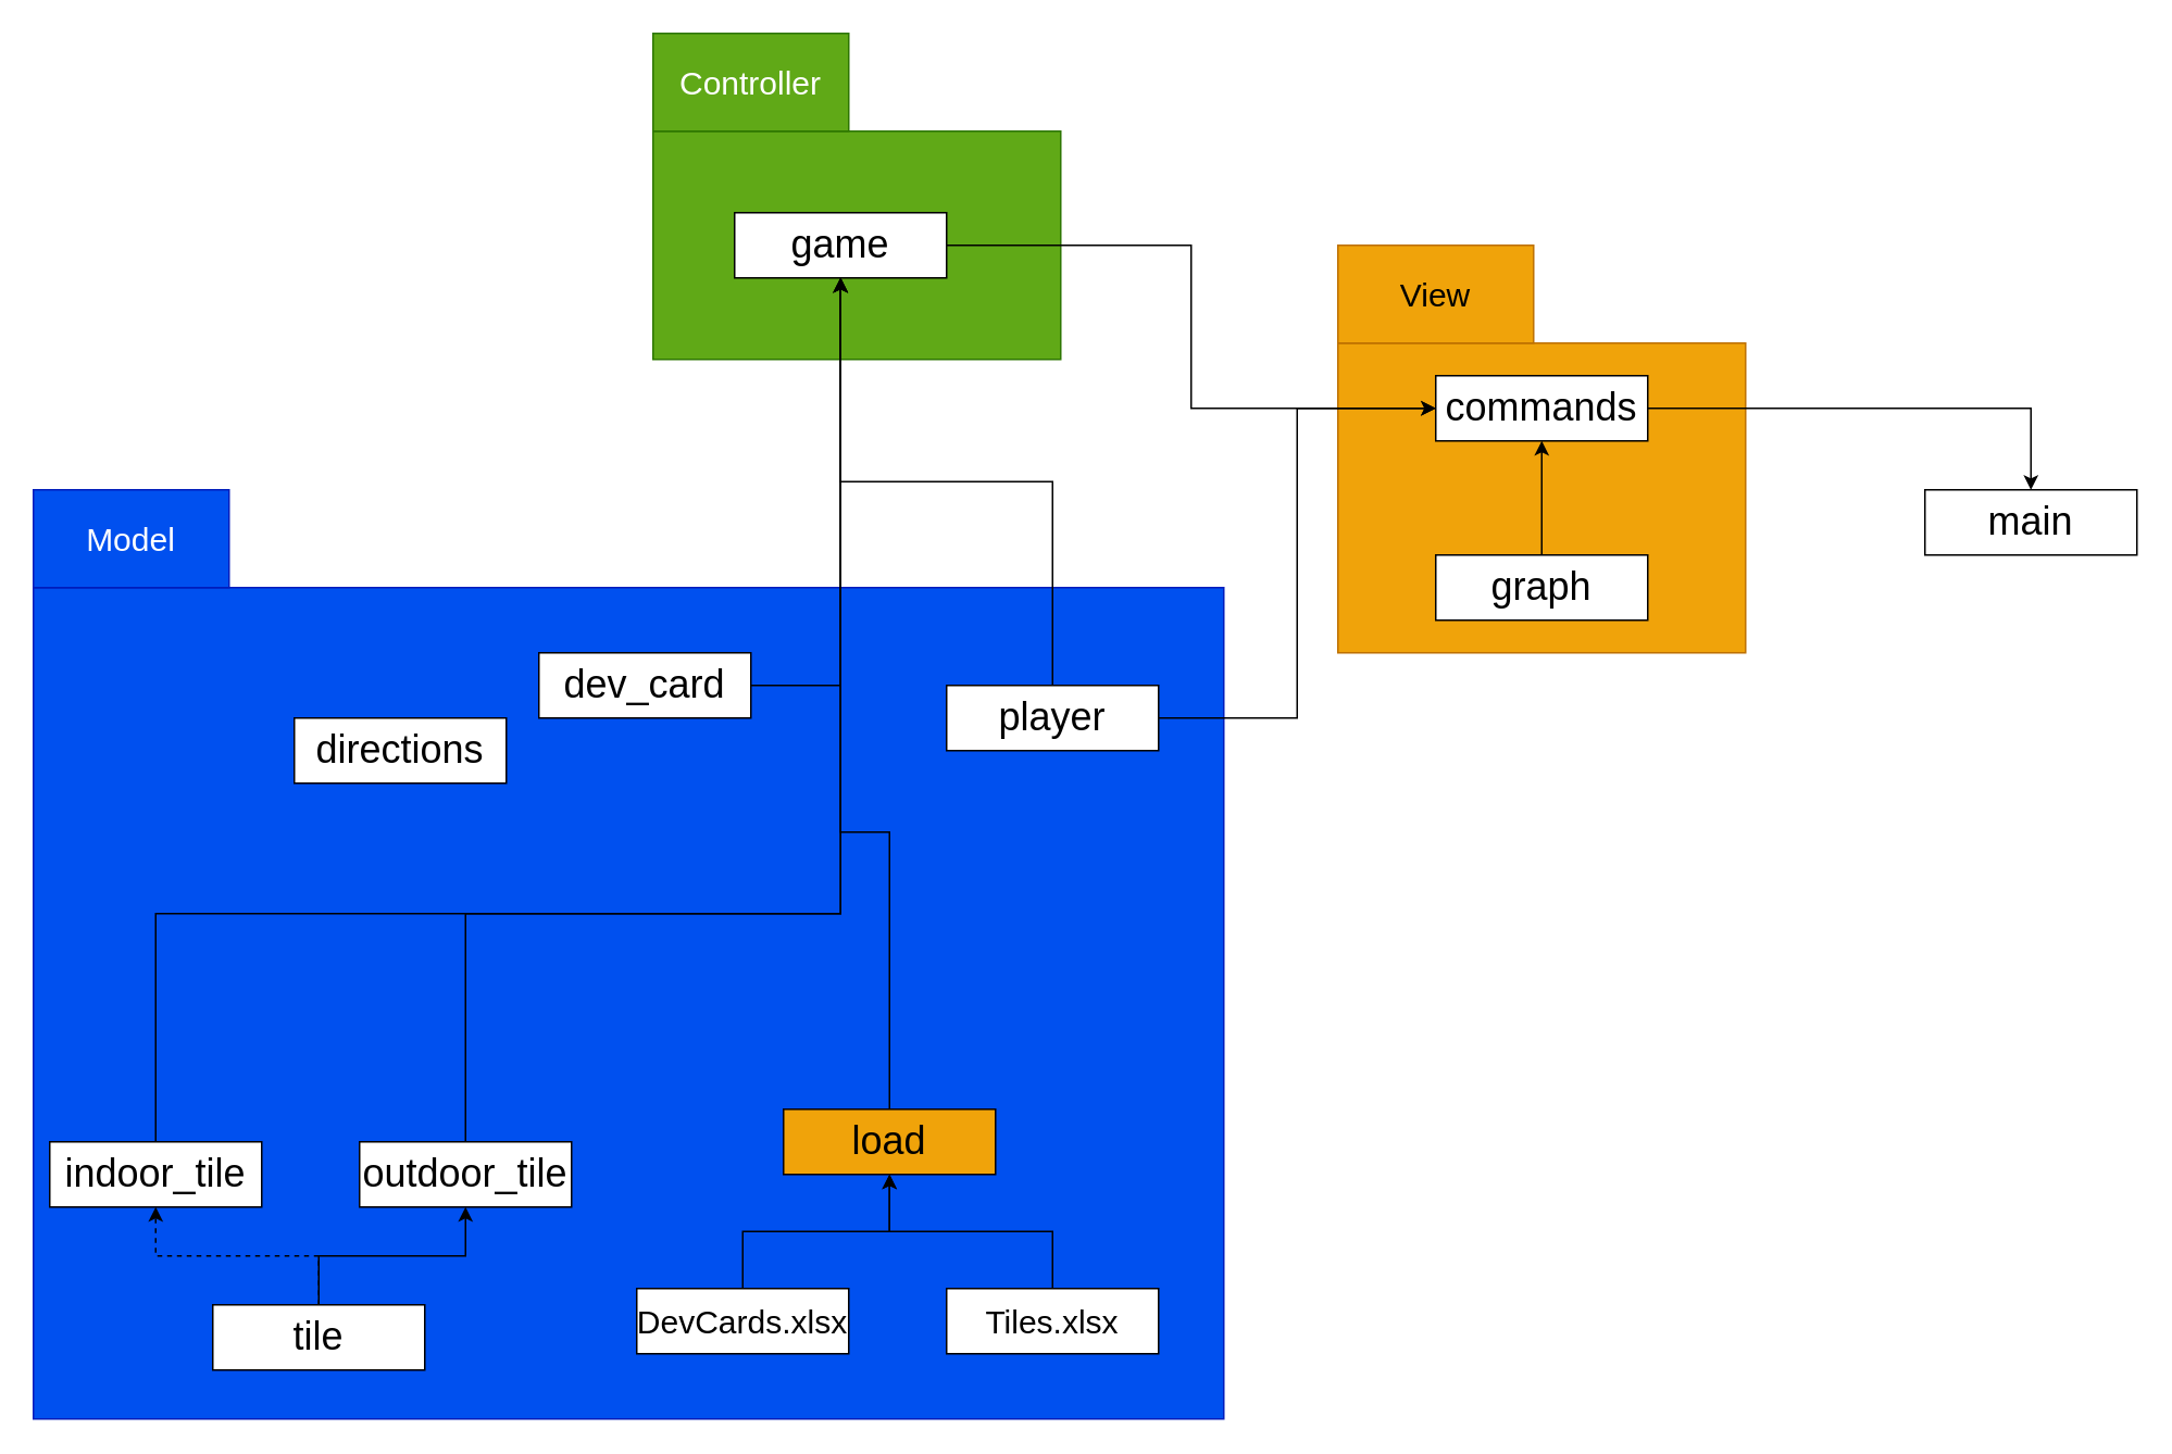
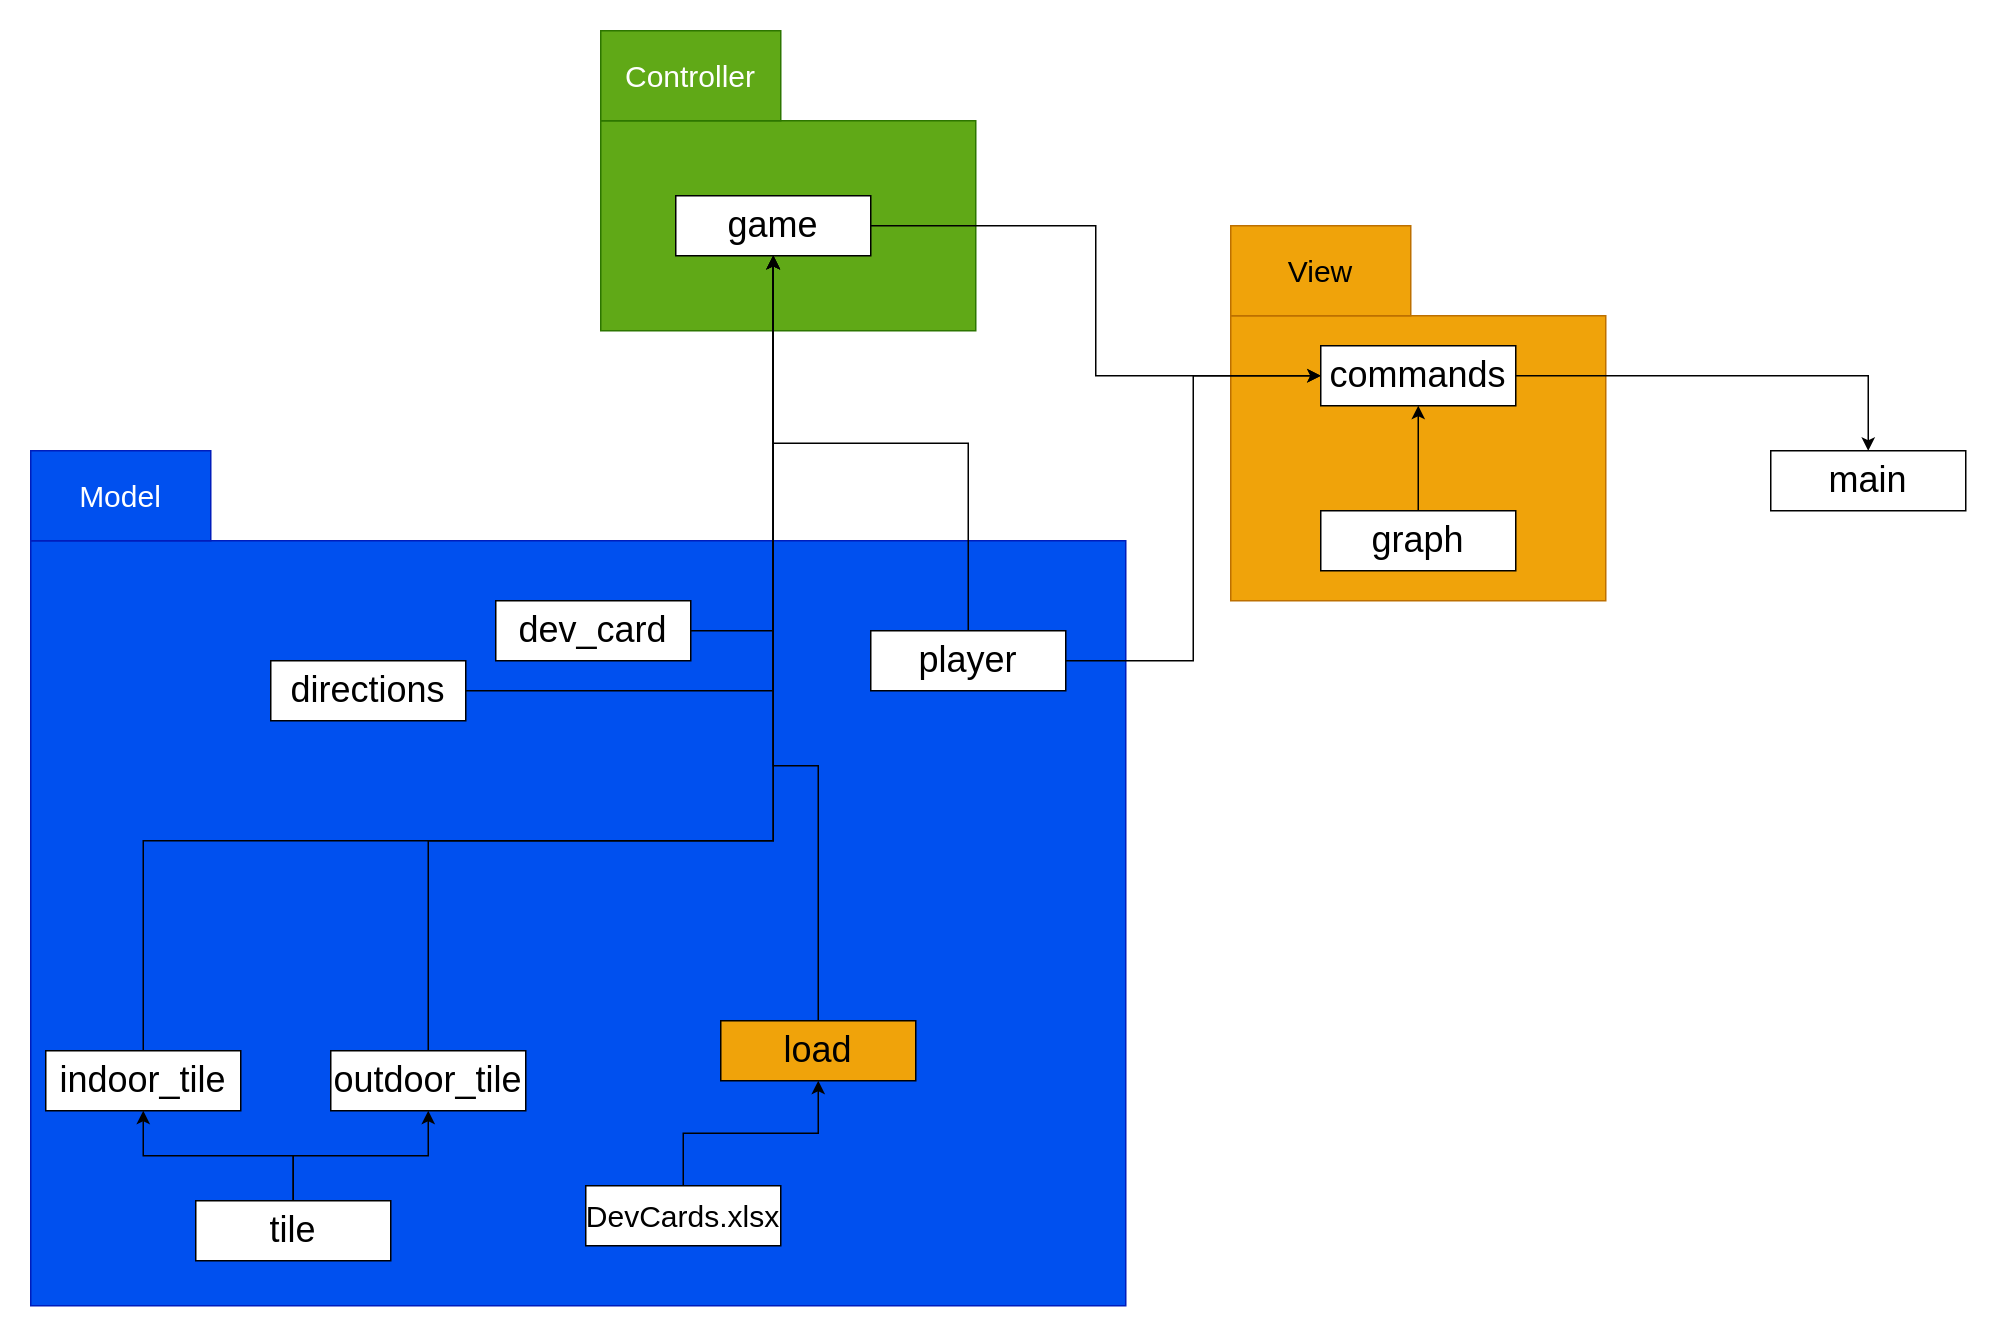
+ <mxCell id="9" style="edgeStyle=orthogonalEdgeStyle;rounded=0;orthogonalLoop=1;jettySize=auto;html=1;entryX=0.5;entryY=1;entryDx=0;entryDy=0;fontSize=20;" parent="1" source="10" target="6" edge="1"><mxGeometry relative="1" as="geometry" /></mxCell>
- <mxCell id="30" style="edgeStyle=orthogonalEdgeStyle;rounded=0;orthogonalLoop=1;jettySize=auto;html=1;entryX=0.5;entryY=1;entryDx=0;entryDy=0;fontSize=20;" parent="1" source="31" target="22" edge="1"><mxGeometry relative="1" as="geometry" /></mxCell>
- <mxCell id="15" style="edgeStyle=orthogonalEdgeStyle;rounded=0;orthogonalLoop=1;jettySize=auto;html=1;entryX=0.5;entryY=1;entryDx=0;entryDy=0;fontSize=20;dashed=1;" parent="1" source="17" target="12" edge="1"><mxGeometry relative="1" as="geometry" /></mxCell>
+ <mxCell id="15" style="edgeStyle=orthogonalEdgeStyle;rounded=0;orthogonalLoop=1;jettySize=auto;html=1;entryX=0.5;entryY=1;entryDx=0;entryDy=0;fontSize=20;" parent="1" source="17" target="12" edge="1"><mxGeometry relative="1" as="geometry" /></mxCell>
- <mxCell id="31" value="&lt;font style=&quot;font-size: 20px;&quot;&gt;Tiles.xlsx&lt;/font&gt;" style="rounded=0;whiteSpace=wrap;html=1;fontSize=24;" parent="1" vertex="1"><mxGeometry x="580" y="790" width="130" height="40" as="geometry" /></mxCell>
